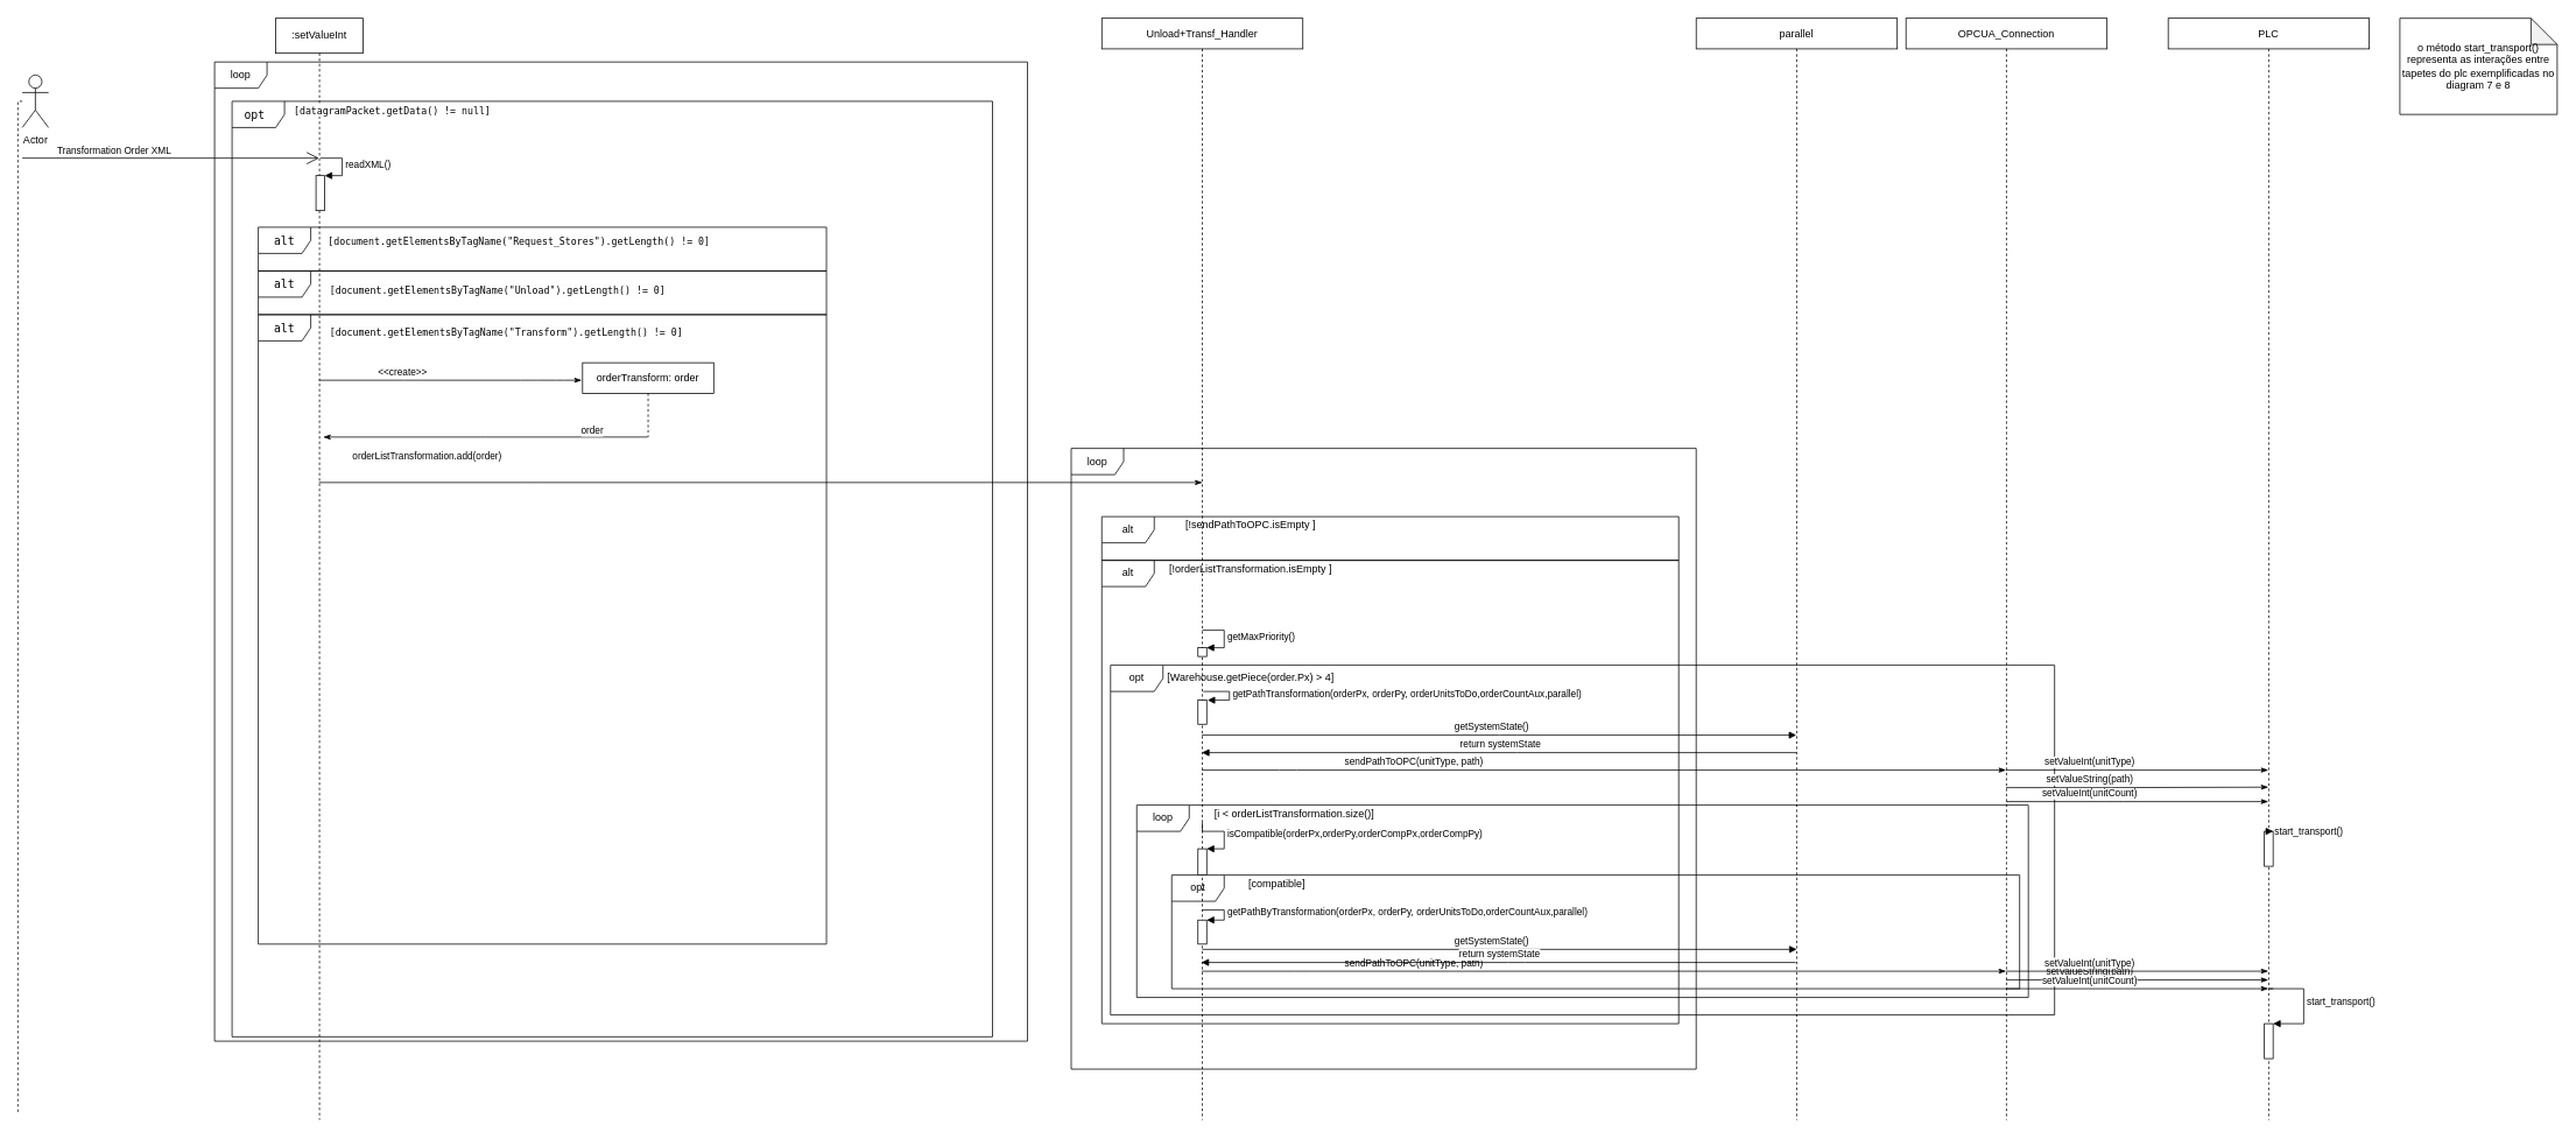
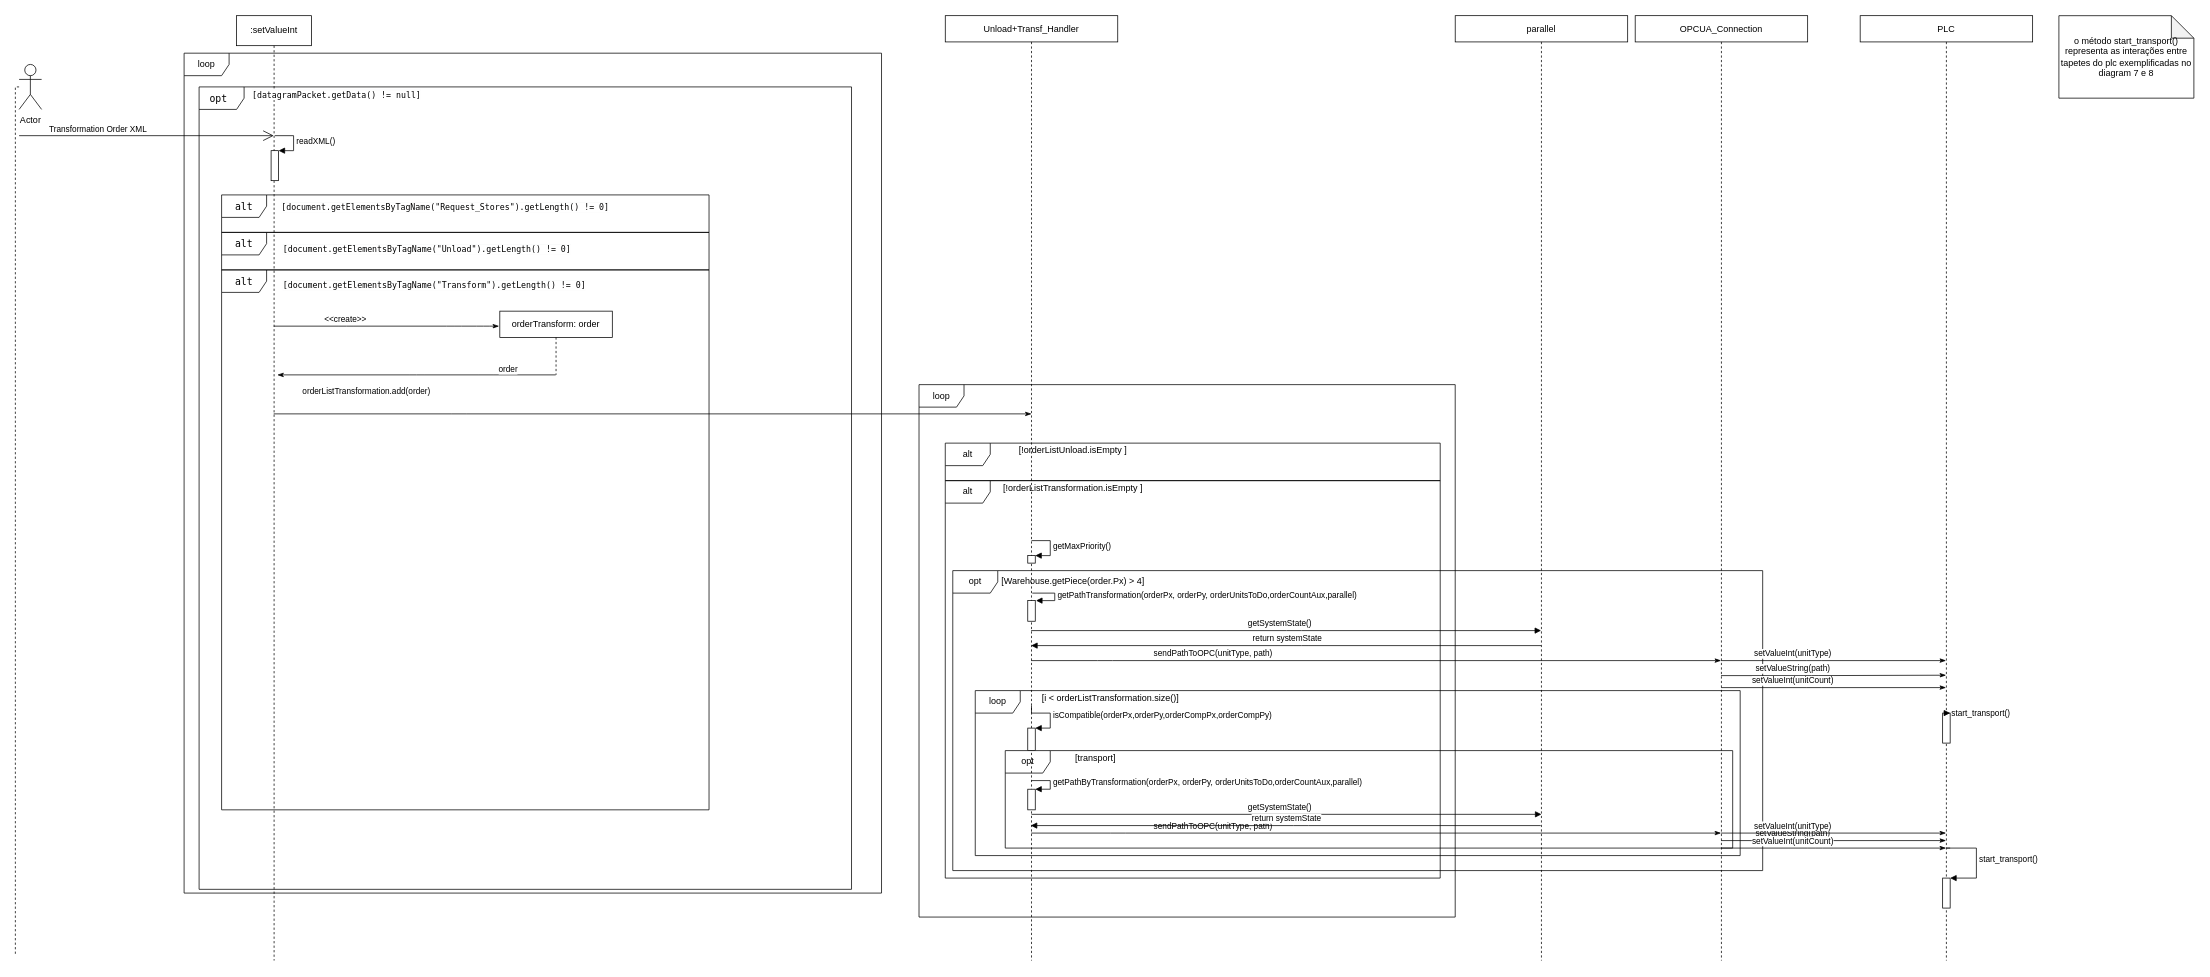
- <mxCell id="35" value="[!sendPathToOPC.isEmpty ]" style="text;html=1;align=center;verticalAlign=middle;resizable=0;points=[];autosize=1;" parent="1" vertex="1"><mxGeometry x="1350" y="590" width="160" height="20" as="geometry" /></mxCell>
+ <mxCell id="35" value="[!orderListUnload.isEmpty ]" style="text;html=1;align=center;verticalAlign=middle;resizable=0;points=[];autosize=1;" parent="1" vertex="1"><mxGeometry x="1350" y="590" width="160" height="20" as="geometry" /></mxCell>
- <mxCell id="47" value="[compatible]" style="text;html=1;align=center;verticalAlign=middle;resizable=0;points=[];autosize=1;" parent="1" vertex="1"><mxGeometry x="1420" y="1000" width="80" height="20" as="geometry" /></mxCell>
+ <mxCell id="47" value="[transport]" style="text;html=1;align=center;verticalAlign=middle;resizable=0;points=[];autosize=1;" parent="1" vertex="1"><mxGeometry x="1420" y="1000" width="80" height="20" as="geometry" /></mxCell>
